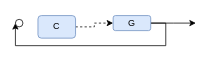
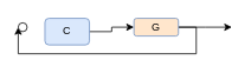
- <mxCell id="6" value="G" style="rounded=1;whiteSpace=wrap;html=1;fillColor=#dae8fc;strokeColor=#6c8ebf;" vertex="1" parent="1"><mxGeometry x="150" y="20" width="50" height="20" as="geometry" /></mxCell>
+ <mxCell id="6" value="G" style="rounded=1;whiteSpace=wrap;html=1;fillColor=#ffe6cc;strokeColor=#6c8ebf;" vertex="1" parent="1"><mxGeometry x="150" y="20" width="50" height="20" as="geometry" /></mxCell>
- <mxCell id="2" style="edgeStyle=orthogonalEdgeStyle;rounded=0;orthogonalLoop=1;jettySize=auto;html=1;exitX=1;exitY=0.5;exitDx=0;exitDy=0;entryX=0;entryY=0.5;entryDx=0;entryDy=0;dashed=1;" edge="1" parent="1" source="3" target="6"><mxGeometry relative="1" as="geometry" /></mxCell>
+ <mxCell id="2" style="edgeStyle=orthogonalEdgeStyle;rounded=0;orthogonalLoop=1;jettySize=auto;html=1;exitX=1;exitY=0.5;exitDx=0;exitDy=0;entryX=0;entryY=0.5;entryDx=0;entryDy=0;" edge="1" parent="1" source="3" target="6"><mxGeometry relative="1" as="geometry" /></mxCell>
